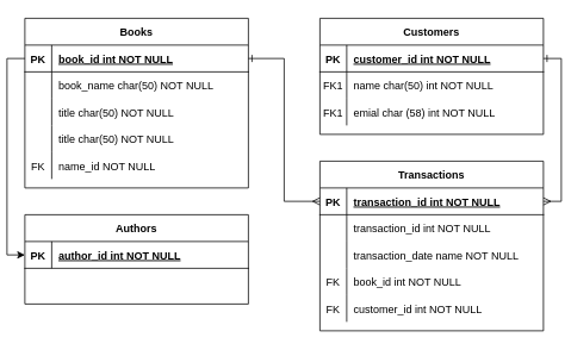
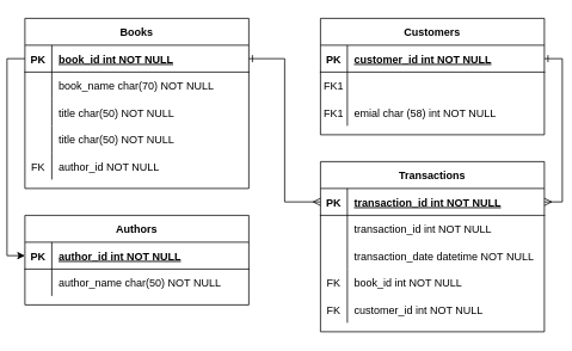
- <mxCell id="34" value="book_name char(50) NOT NULL" style="shape=partialRectangle;overflow=hidden;connectable=0;fillColor=none;top=0;left=0;bottom=0;right=0;align=left;spacingLeft=6;" parent="32" vertex="1"><mxGeometry x="30" width="220" height="30" as="geometry"><mxRectangle width="220" height="30" as="alternateBounds" /></mxGeometry></mxCell>
+ <mxCell id="34" value="book_name char(70) NOT NULL" style="shape=partialRectangle;overflow=hidden;connectable=0;fillColor=none;top=0;left=0;bottom=0;right=0;align=left;spacingLeft=6;" parent="32" vertex="1"><mxGeometry x="30" width="220" height="30" as="geometry"><mxRectangle width="220" height="30" as="alternateBounds" /></mxGeometry></mxCell>
- <mxCell id="8" value="name char(50) int NOT NULL" style="shape=partialRectangle;overflow=hidden;connectable=0;fillColor=none;top=0;left=0;bottom=0;right=0;align=left;spacingLeft=6;" parent="6" vertex="1"><mxGeometry x="30" width="220" height="30" as="geometry"><mxRectangle width="220" height="30" as="alternateBounds" /></mxGeometry></mxCell>
- <mxCell id="43" value="name_id NOT NULL" style="shape=partialRectangle;overflow=hidden;connectable=0;fillColor=none;top=0;left=0;bottom=0;right=0;align=left;spacingLeft=6;" parent="41" vertex="1"><mxGeometry x="30" width="220" height="30" as="geometry"><mxRectangle width="220" height="30" as="alternateBounds" /></mxGeometry></mxCell>
+ <mxCell id="43" value="author_id NOT NULL" style="shape=partialRectangle;overflow=hidden;connectable=0;fillColor=none;top=0;left=0;bottom=0;right=0;align=left;spacingLeft=6;" parent="41" vertex="1"><mxGeometry x="30" width="220" height="30" as="geometry"><mxRectangle width="220" height="30" as="alternateBounds" /></mxGeometry></mxCell>
- <mxCell id="21" value="transaction_date name NOT NULL" style="shape=partialRectangle;overflow=hidden;connectable=0;fillColor=none;top=0;left=0;bottom=0;right=0;align=left;spacingLeft=6;" parent="19" vertex="1"><mxGeometry x="30" width="220" height="30" as="geometry"><mxRectangle width="220" height="30" as="alternateBounds" /></mxGeometry></mxCell>
+ <mxCell id="21" value="transaction_date datetime NOT NULL" style="shape=partialRectangle;overflow=hidden;connectable=0;fillColor=none;top=0;left=0;bottom=0;right=0;align=left;spacingLeft=6;" parent="19" vertex="1"><mxGeometry x="30" width="220" height="30" as="geometry"><mxRectangle width="220" height="30" as="alternateBounds" /></mxGeometry></mxCell>
+ <mxCell id="50" value="author_name char(50) NOT NULL" style="shape=partialRectangle;overflow=hidden;connectable=0;fillColor=none;top=0;left=0;bottom=0;right=0;align=left;spacingLeft=6;" parent="48" vertex="1"><mxGeometry x="30" width="220" height="30" as="geometry"><mxRectangle width="220" height="30" as="alternateBounds" /></mxGeometry></mxCell>
